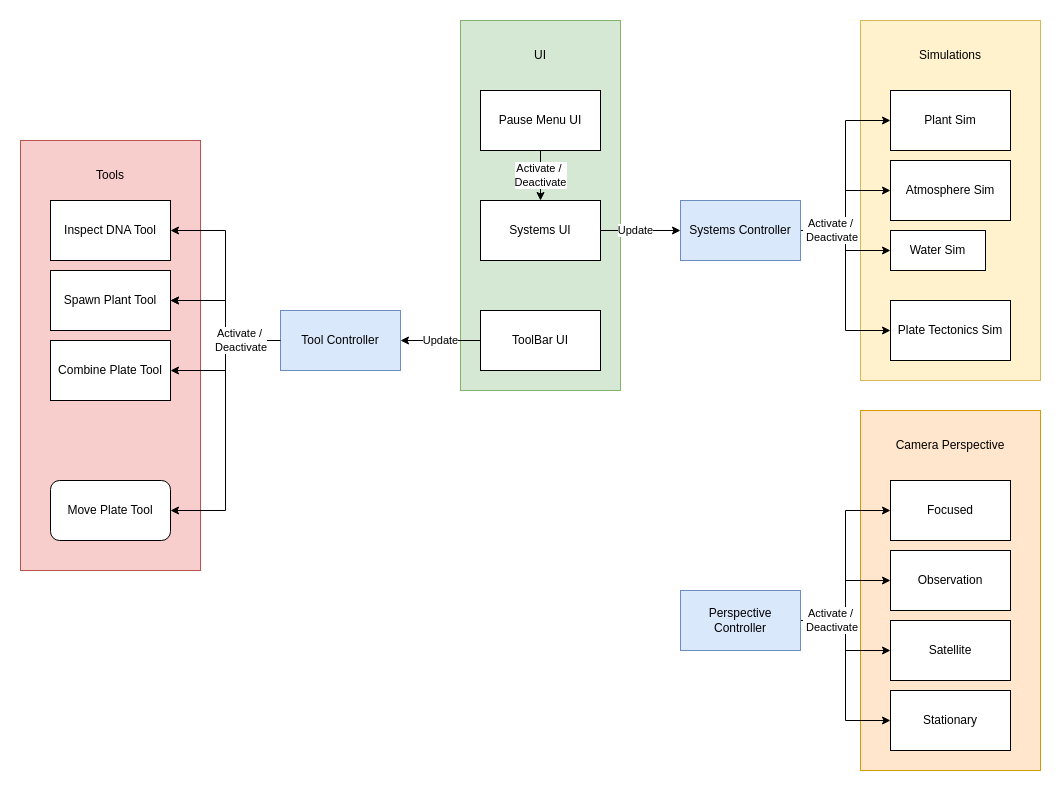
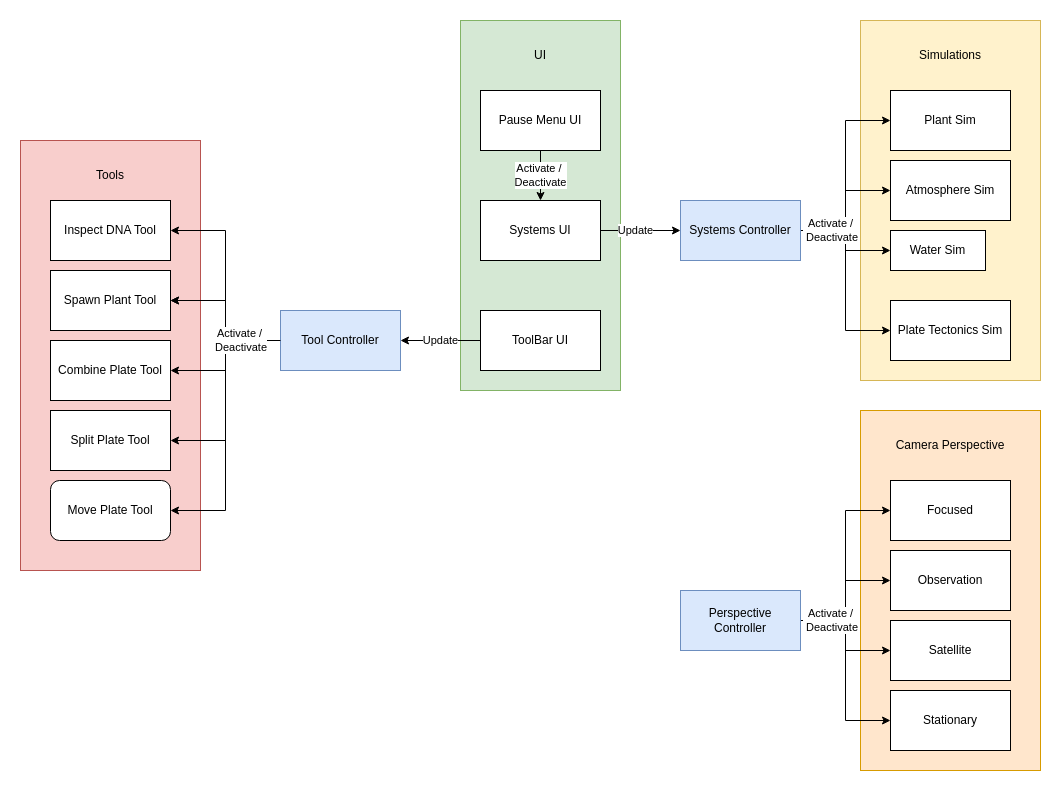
+ <mxCell id="32" value="Split Plate Tool" style="rounded=0;whiteSpace=wrap;html=1;" vertex="1" parent="1"><mxGeometry x="50" y="410" width="120" height="60" as="geometry" /></mxCell>
+ <mxCell id="38" style="edgeStyle=orthogonalEdgeStyle;rounded=0;orthogonalLoop=1;jettySize=auto;html=1;exitX=0;exitY=0.5;exitDx=0;exitDy=0;entryX=1;entryY=0.5;entryDx=0;entryDy=0;" edge="1" parent="1" source="41" target="32"><mxGeometry relative="1" as="geometry" /></mxCell>
